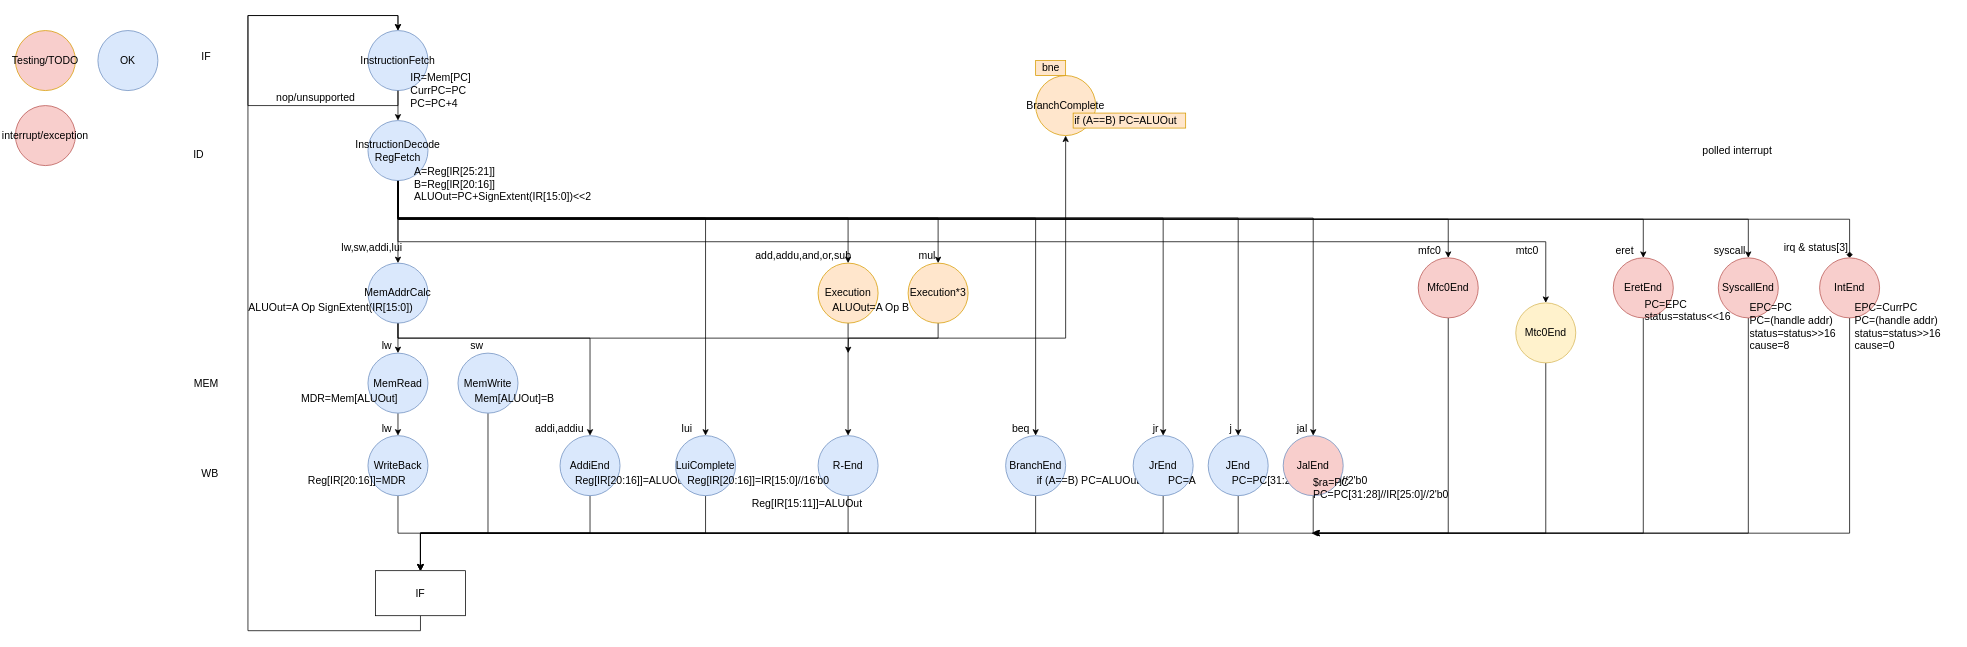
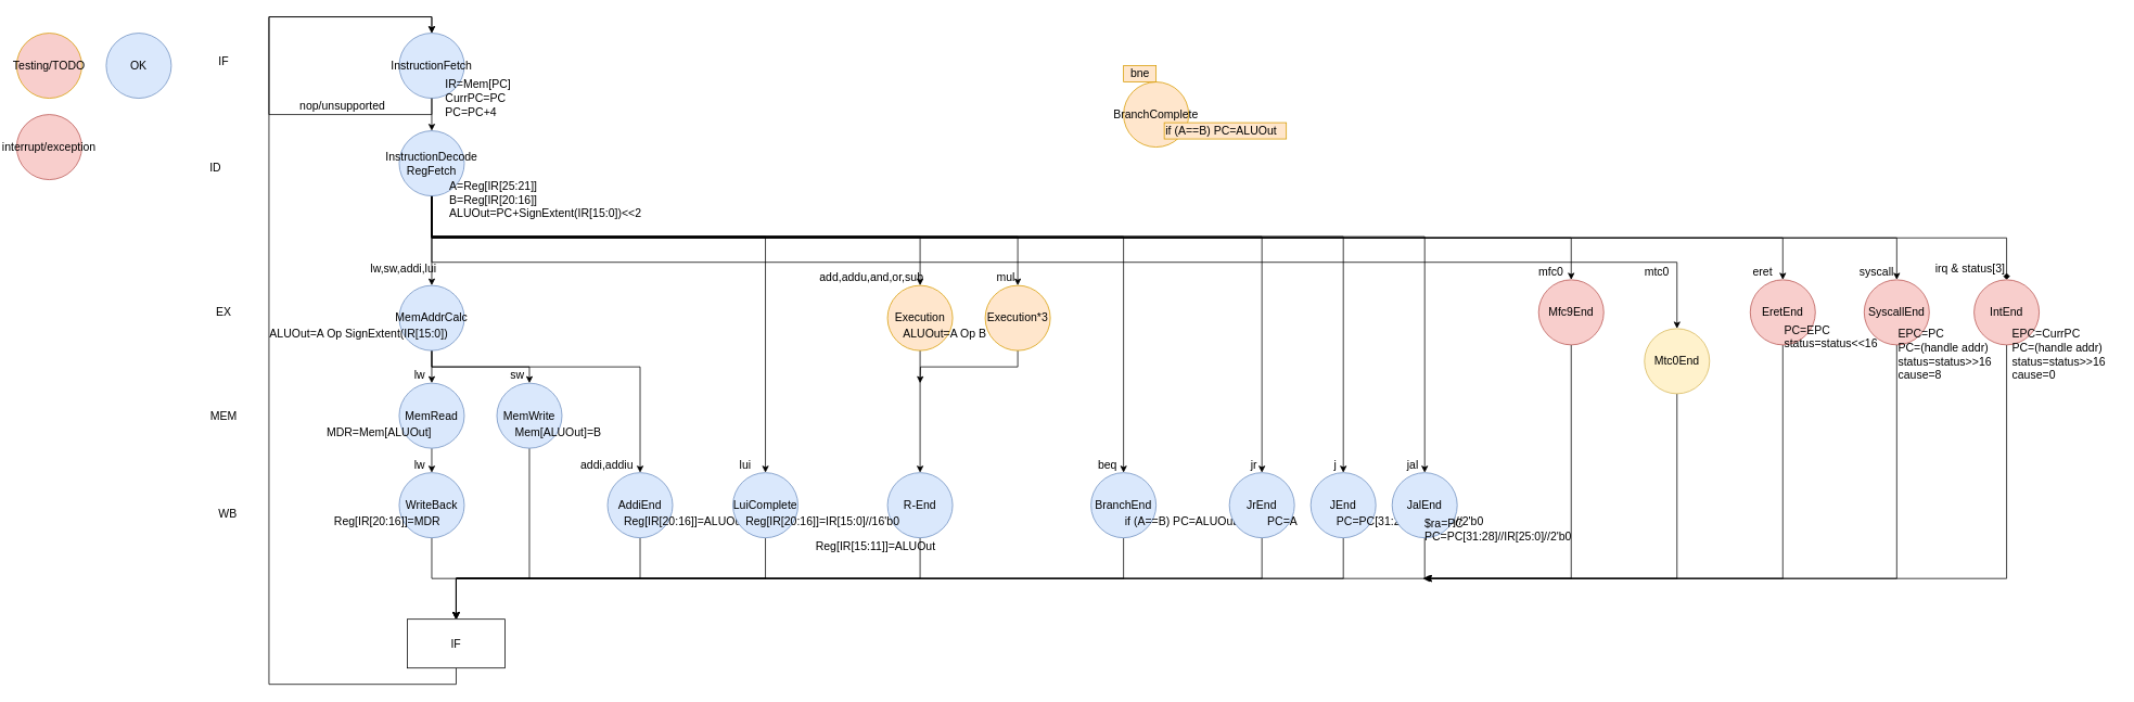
- <mxCell id="101" value="polled interrupt" style="text;html=1;align=center;verticalAlign=middle;resizable=0;points=[];autosize=1;fontSize=14;" parent="1" vertex="1"><mxGeometry x="2260" y="190" width="110" height="20" as="geometry" /></mxCell>
- <mxCell id="21" style="edgeStyle=orthogonalEdgeStyle;rounded=0;orthogonalLoop=1;jettySize=auto;html=1;exitX=0.5;exitY=1;exitDx=0;exitDy=0;fontSize=14;" parent="1" source="23" target="60" edge="1"><mxGeometry relative="1" as="geometry" /></mxCell>
+ <mxCell id="21" style="edgeStyle=orthogonalEdgeStyle;rounded=0;orthogonalLoop=1;jettySize=auto;html=1;exitX=0.5;exitY=1;exitDx=0;exitDy=0;entryX=0.5;entryY=0;entryDx=0;entryDy=0;fontSize=14;" parent="1" source="23" target="35" edge="1"><mxGeometry relative="1" as="geometry" /></mxCell>
+ <mxCell id="81" value="EX" style="text;html=1;align=center;verticalAlign=middle;resizable=0;points=[];autosize=1;fontSize=14;" parent="1" vertex="1"><mxGeometry x="259" y="373" width="30" height="20" as="geometry" /></mxCell>
- <mxCell id="87" value="Mfc0End" style="ellipse;whiteSpace=wrap;html=1;aspect=fixed;fontSize=14;fillColor=#f8cecc;strokeColor=#b85450;" parent="1" vertex="1"><mxGeometry x="1890" y="343" width="80" height="80" as="geometry" /></mxCell>
+ <mxCell id="87" value="Mfc9End" style="ellipse;whiteSpace=wrap;html=1;aspect=fixed;fontSize=14;fillColor=#f8cecc;strokeColor=#b85450;" parent="1" vertex="1"><mxGeometry x="1890" y="343" width="80" height="80" as="geometry" /></mxCell>
- <mxCell id="76" value="JalEnd" style="ellipse;whiteSpace=wrap;html=1;aspect=fixed;fillColor=#f8cecc;strokeColor=#6c8ebf;fontSize=14;" parent="1" vertex="1"><mxGeometry x="1710" y="580" width="80" height="80" as="geometry" /></mxCell>
+ <mxCell id="76" value="JalEnd" style="ellipse;whiteSpace=wrap;html=1;aspect=fixed;fillColor=#dae8fc;strokeColor=#6c8ebf;fontSize=14;" parent="1" vertex="1"><mxGeometry x="1710" y="580" width="80" height="80" as="geometry" /></mxCell>
